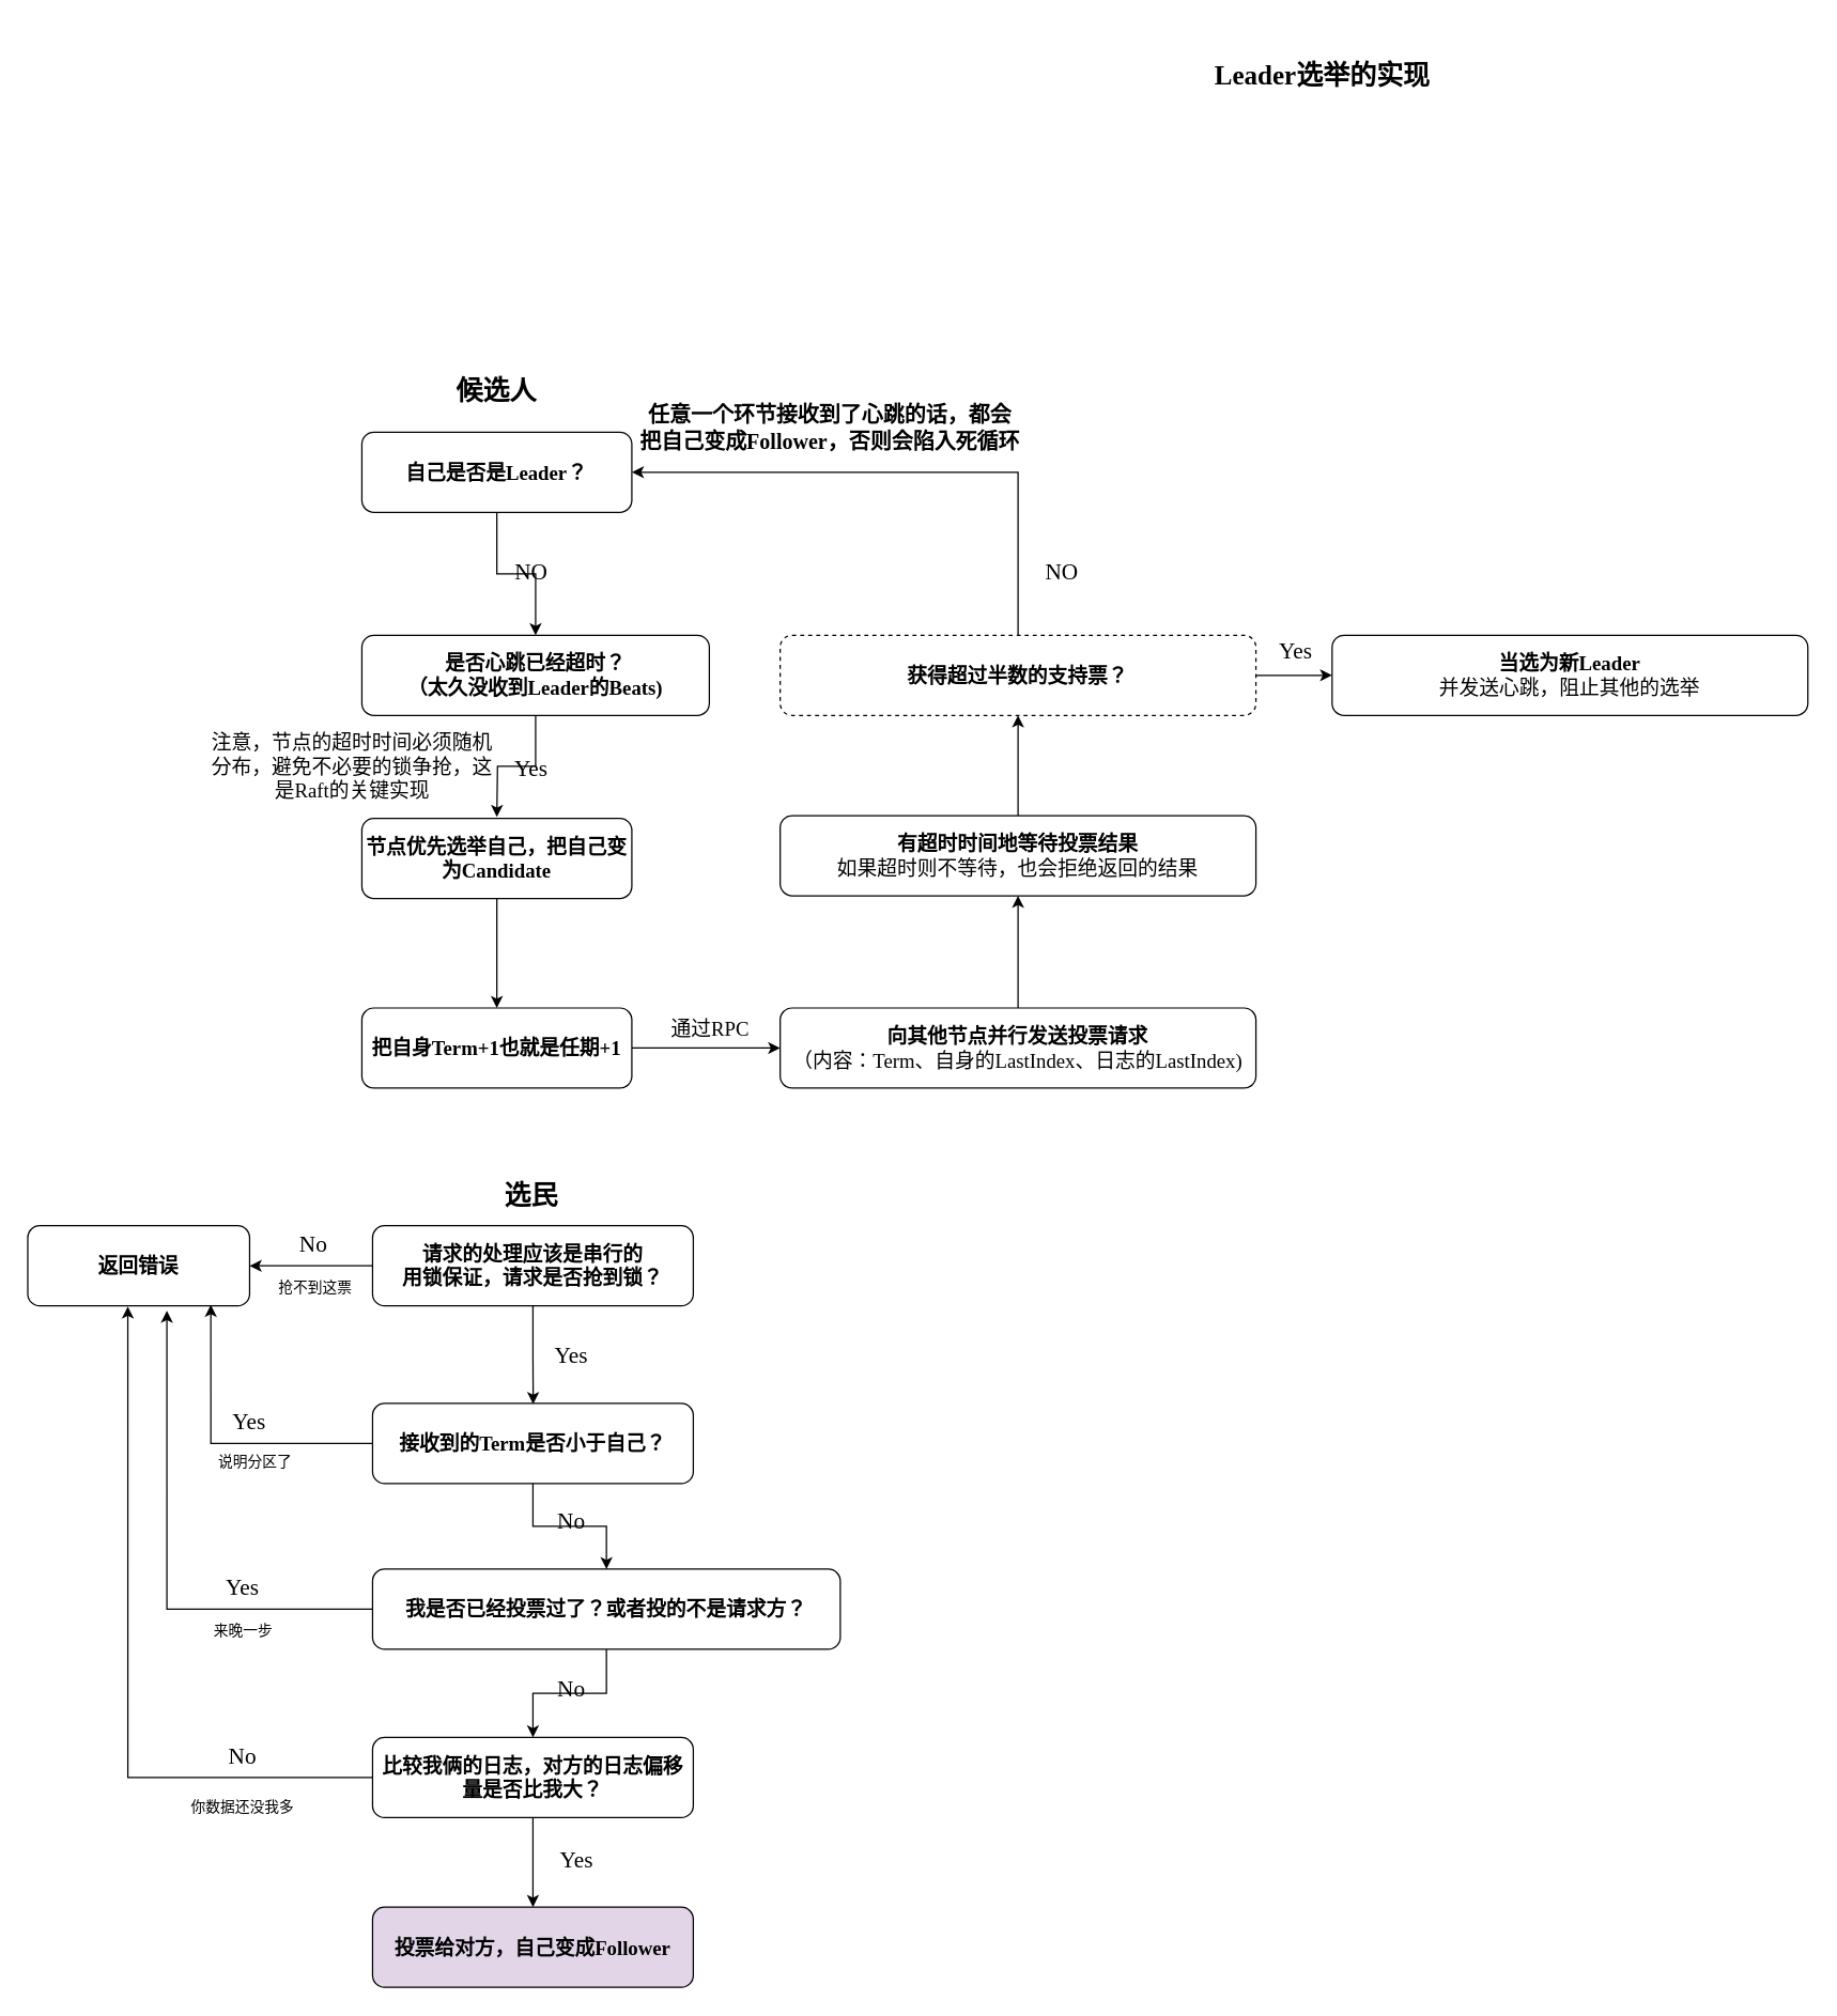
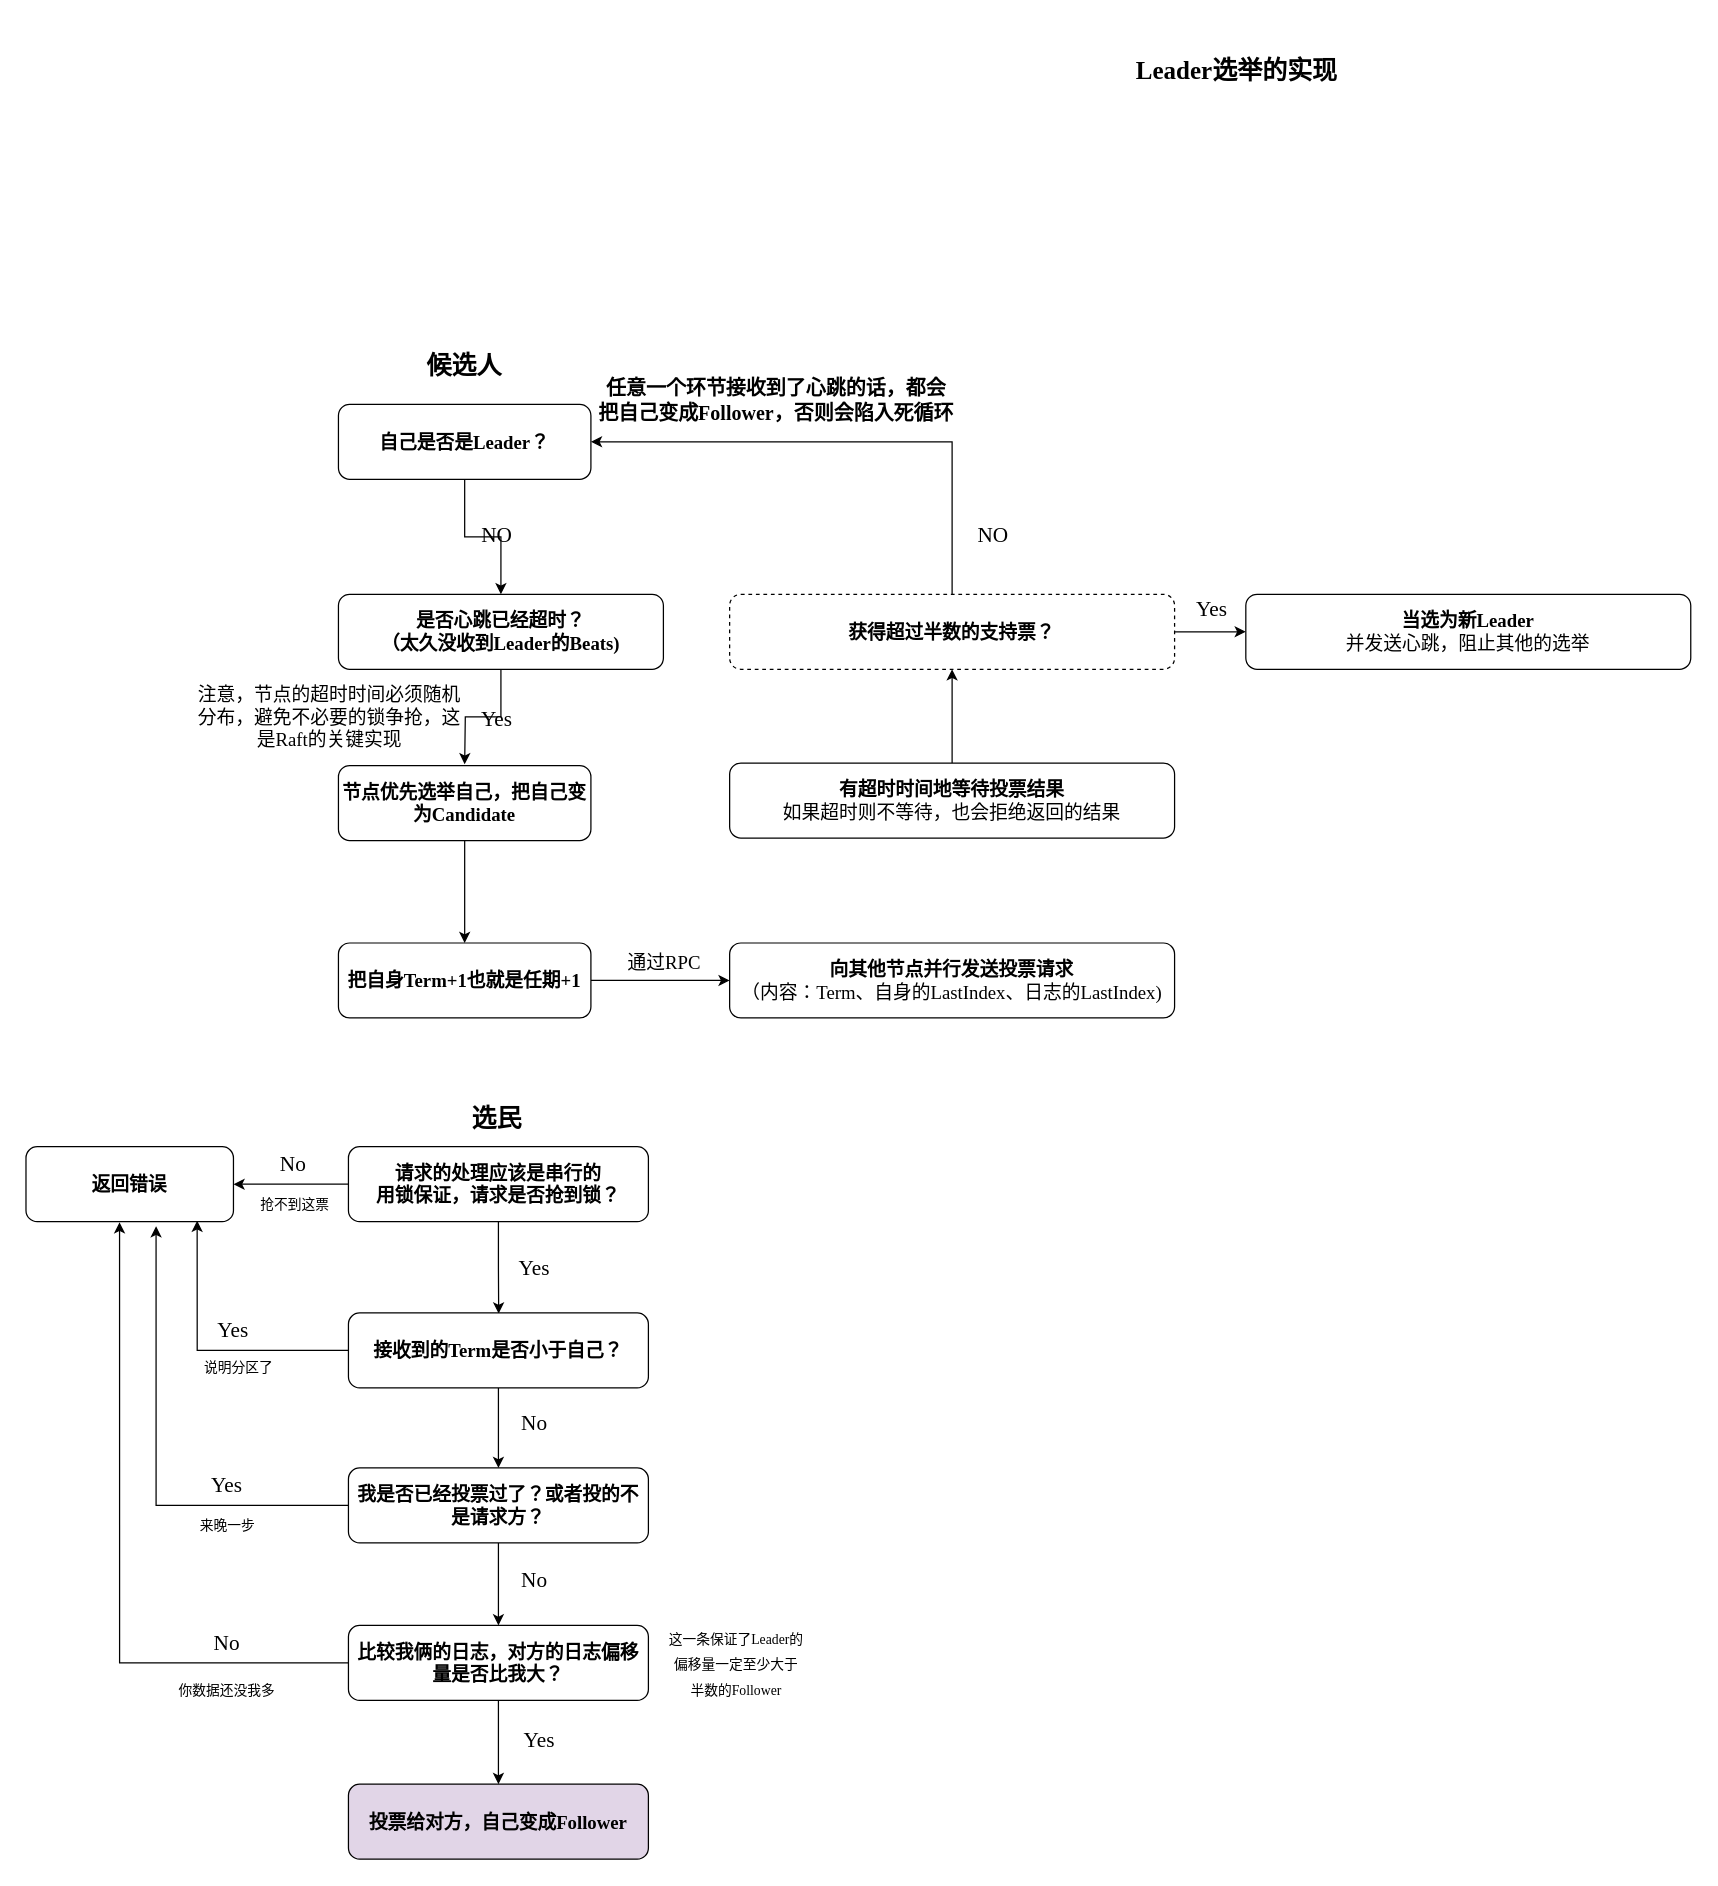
- <mxCell id="14" style="edgeStyle=orthogonalEdgeStyle;rounded=0;orthogonalLoop=1;jettySize=auto;html=1;exitX=0.5;exitY=0;exitDx=0;exitDy=0;entryX=0.5;entryY=1;entryDx=0;entryDy=0;" parent="1" source="15" target="18" edge="1"><mxGeometry relative="1" as="geometry" /></mxCell>
- <mxCell id="42" value="&lt;font face=&quot;Times New Roman&quot;&gt;&lt;span style=&quot;font-size: 15px;&quot;&gt;&lt;b&gt;我是否已经投票过了？或者投的不是请求方？&lt;/b&gt;&lt;/span&gt;&lt;/font&gt;" style="rounded=1;whiteSpace=wrap;html=1;" vertex="1" parent="1"><mxGeometry x="278" y="1174" width="350" height="60" as="geometry" /></mxCell>
+ <mxCell id="42" value="&lt;font face=&quot;Times New Roman&quot;&gt;&lt;span style=&quot;font-size: 15px;&quot;&gt;&lt;b&gt;我是否已经投票过了？或者投的不是请求方？&lt;/b&gt;&lt;/span&gt;&lt;/font&gt;" style="rounded=1;whiteSpace=wrap;html=1;" vertex="1" parent="1"><mxGeometry x="278" y="1174" width="240" height="60" as="geometry" /></mxCell>
+ <mxCell id="54" value="&lt;font style=&quot;font-size: 11px;&quot; face=&quot;Times New Roman&quot;&gt;这一条保证了Leader的偏移量一定至少大于半数的Follower&lt;/font&gt;" style="text;html=1;strokeColor=none;fillColor=none;align=center;verticalAlign=middle;whiteSpace=wrap;rounded=0;fontSize=17;" vertex="1" parent="1"><mxGeometry x="533" y="1289" width="111" height="82" as="geometry" /></mxCell>
